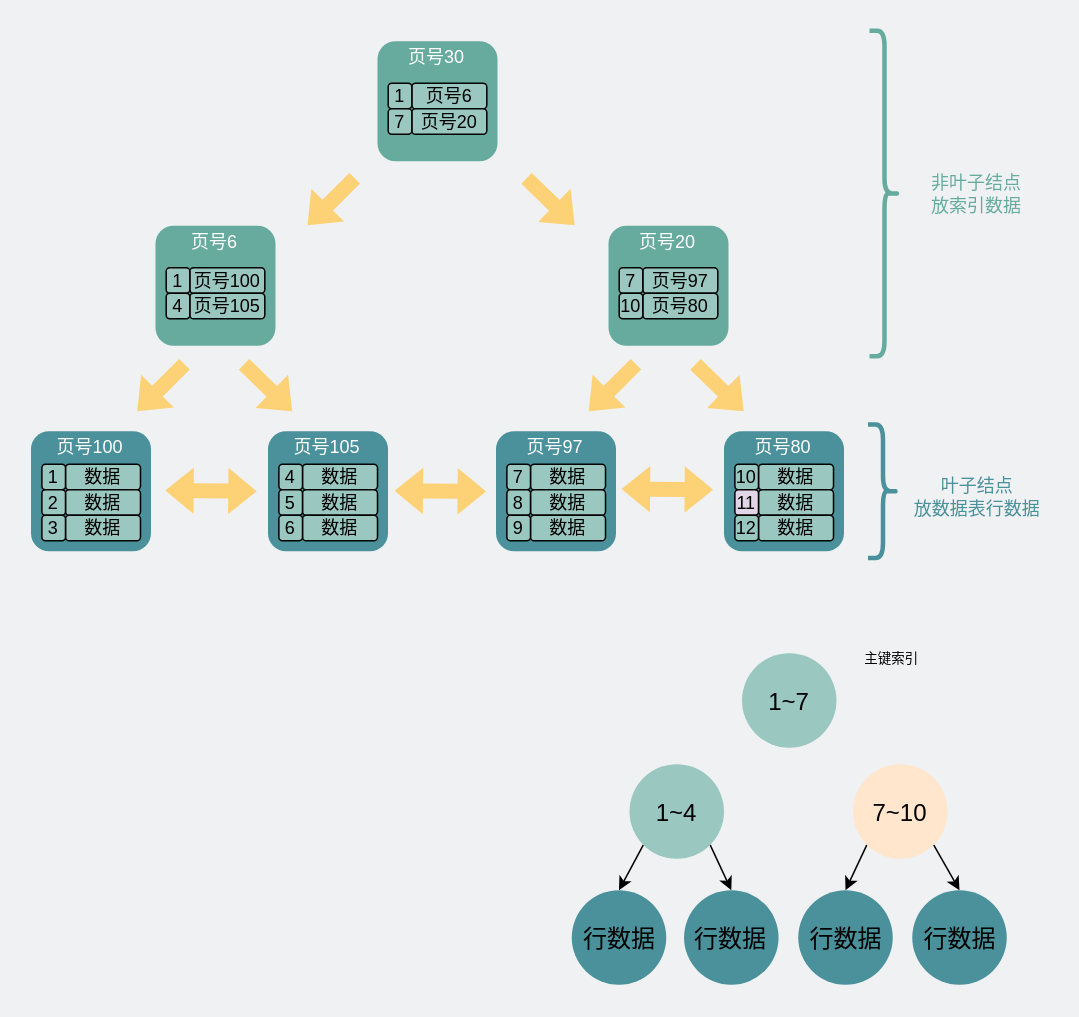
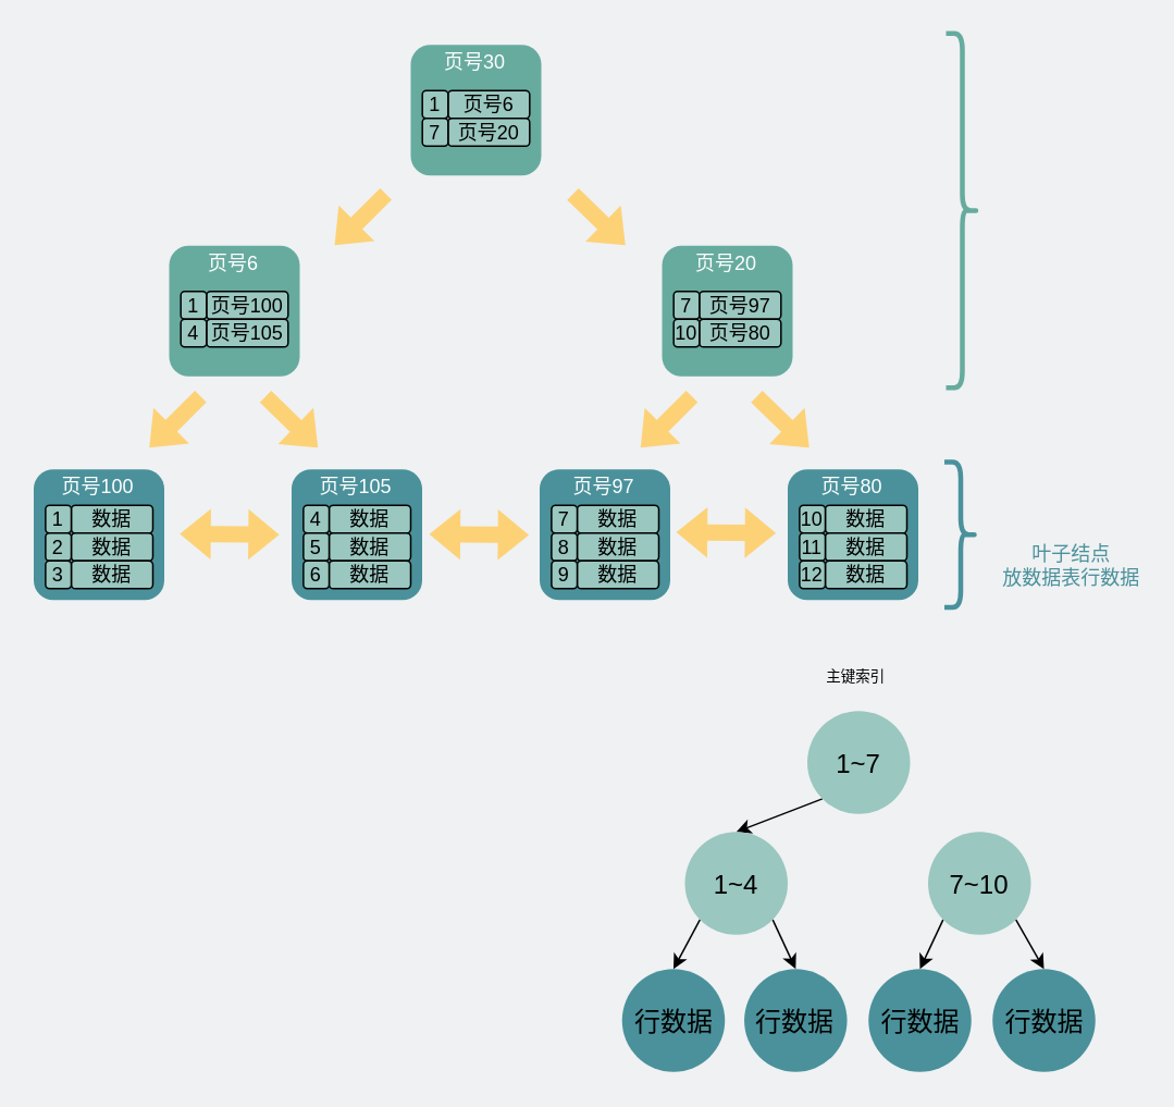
- <mxCell id="62" value="非叶子结点&lt;br&gt;放索引数据" style="text;html=1;strokeColor=none;fillColor=none;align=center;verticalAlign=middle;whiteSpace=wrap;rounded=0;fontColor=#67AB9F;" parent="1" vertex="1"><mxGeometry x="617" y="113.5" width="67" height="30.5" as="geometry" /></mxCell>
- <mxCell id="60" value="叶子结点&lt;br&gt;放数据表行数据" style="text;html=1;strokeColor=none;fillColor=none;align=center;verticalAlign=middle;whiteSpace=wrap;rounded=0;fontColor=#4A919B;" parent="1" vertex="1"><mxGeometry x="604.5" y="309" width="92" height="44" as="geometry" /></mxCell>
+ <mxCell id="60" value="叶子结点&lt;br&gt;放数据表行数据" style="text;html=1;strokeColor=none;fillColor=none;align=center;verticalAlign=middle;whiteSpace=wrap;rounded=0;fontColor=#4A919B;" parent="1" vertex="1"><mxGeometry x="609.5" y="324" width="92" height="44" as="geometry" /></mxCell>
- <mxCell id="38" value="&lt;font&gt;11&lt;/font&gt;" style="rounded=1;whiteSpace=wrap;html=1;fillColor=#e1d5e7;strokeColor=default;fontColor=#000000;" parent="1" vertex="1"><mxGeometry x="489.25" y="326" width="15.75" height="17" as="geometry" /></mxCell>
+ <mxCell id="38" value="&lt;font&gt;11&lt;/font&gt;" style="rounded=1;whiteSpace=wrap;html=1;fillColor=#9AC7BF;strokeColor=default;fontColor=#000000;" parent="1" vertex="1"><mxGeometry x="489.25" y="326" width="15.75" height="17" as="geometry" /></mxCell>
- <mxCell id="77" value="主键索引" style="text;html=1;strokeColor=none;fillColor=none;align=center;verticalAlign=middle;whiteSpace=wrap;rounded=0;fontSize=9;" vertex="1" parent="1"><mxGeometry x="564" y="424" width="60" height="30" as="geometry" /></mxCell>
+ <mxCell id="77" value="主键索引" style="text;html=1;strokeColor=none;fillColor=none;align=center;verticalAlign=middle;whiteSpace=wrap;rounded=0;fontSize=9;" vertex="1" parent="1"><mxGeometry x="494" y="399" width="60" height="30" as="geometry" /></mxCell>
+ <mxCell id="65" style="edgeStyle=none;rounded=0;orthogonalLoop=1;jettySize=auto;html=1;exitX=0;exitY=1;exitDx=0;exitDy=0;fontSize=16;entryX=0.5;entryY=0;entryDx=0;entryDy=0;" edge="1" parent="1" source="66" target="69"><mxGeometry relative="1" as="geometry" /></mxCell>
- <mxCell id="72" value="&lt;font style=&quot;font-size: 16px&quot;&gt;7~10&lt;/font&gt;" style="ellipse;whiteSpace=wrap;html=1;aspect=fixed;fillColor=#ffe6cc;strokeColor=none;" vertex="1" parent="1"><mxGeometry x="568" y="509" width="63" height="63" as="geometry" /></mxCell>
+ <mxCell id="72" value="&lt;font style=&quot;font-size: 16px&quot;&gt;7~10&lt;/font&gt;" style="ellipse;whiteSpace=wrap;html=1;aspect=fixed;fillColor=#9AC7BF;strokeColor=none;" vertex="1" parent="1"><mxGeometry x="568" y="509" width="63" height="63" as="geometry" /></mxCell>
